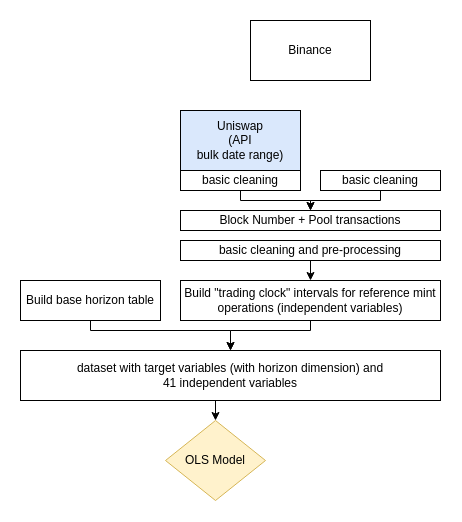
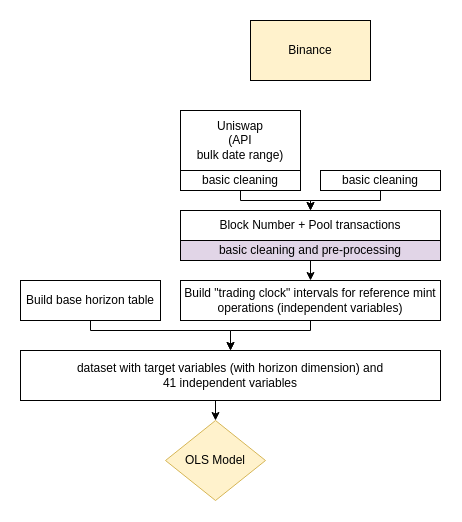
- <mxCell id="2" value="Binance" style="rounded=0;whiteSpace=wrap;html=1;" vertex="1" parent="1"><mxGeometry x="250" y="20" width="120" height="60" as="geometry" /></mxCell>
+ <mxCell id="2" value="Binance" style="rounded=0;whiteSpace=wrap;html=1;fillColor=#fff2cc;" vertex="1" parent="1"><mxGeometry x="250" y="20" width="120" height="60" as="geometry" /></mxCell>
- <mxCell id="3" value="Uniswap&lt;br&gt;(API&lt;br&gt;bulk date range)" style="rounded=0;whiteSpace=wrap;html=1;fillColor=#dae8fc;" vertex="1" parent="1"><mxGeometry x="180" y="110" width="120" height="60" as="geometry" /></mxCell>
+ <mxCell id="3" value="Uniswap&lt;br&gt;(API&lt;br&gt;bulk date range)" style="rounded=0;whiteSpace=wrap;html=1;" vertex="1" parent="1"><mxGeometry x="180" y="110" width="120" height="60" as="geometry" /></mxCell>
- <mxCell id="4" value="Block Number + Pool transactions" style="rounded=0;whiteSpace=wrap;html=1;" vertex="1" parent="1"><mxGeometry x="180" y="210" width="260" height="20" as="geometry" /></mxCell>
+ <mxCell id="4" value="Block Number + Pool transactions" style="rounded=0;whiteSpace=wrap;html=1;" vertex="1" parent="1"><mxGeometry x="180" y="210" width="260" height="30" as="geometry" /></mxCell>
- <mxCell id="10" value="basic cleaning and pre-processing" style="rounded=0;whiteSpace=wrap;html=1;" vertex="1" parent="1"><mxGeometry x="180" y="240" width="260" height="20" as="geometry" /></mxCell>
+ <mxCell id="10" value="basic cleaning and pre-processing" style="rounded=0;whiteSpace=wrap;html=1;fillColor=#e1d5e7;" vertex="1" parent="1"><mxGeometry x="180" y="240" width="260" height="20" as="geometry" /></mxCell>
